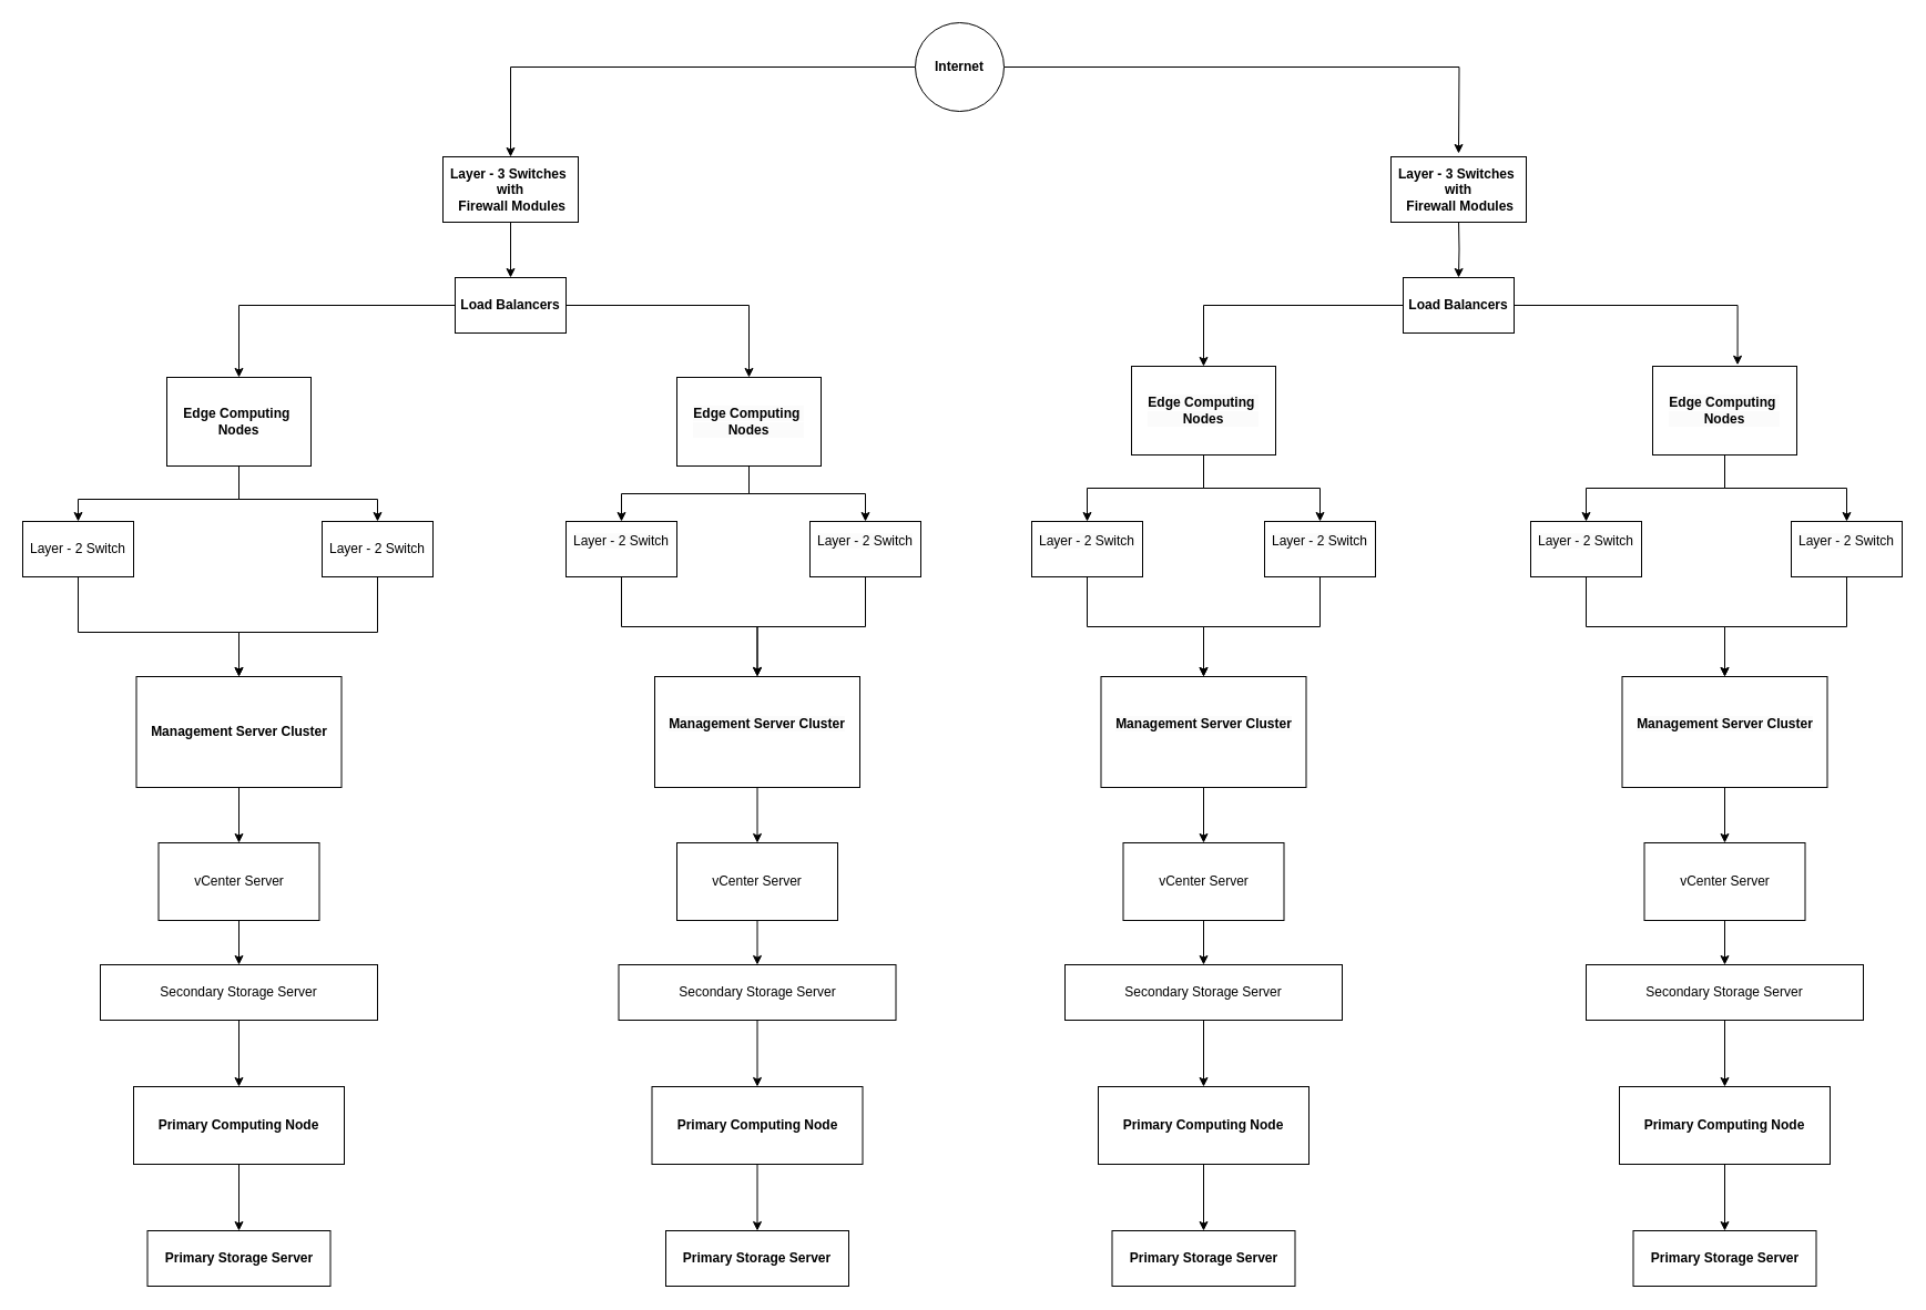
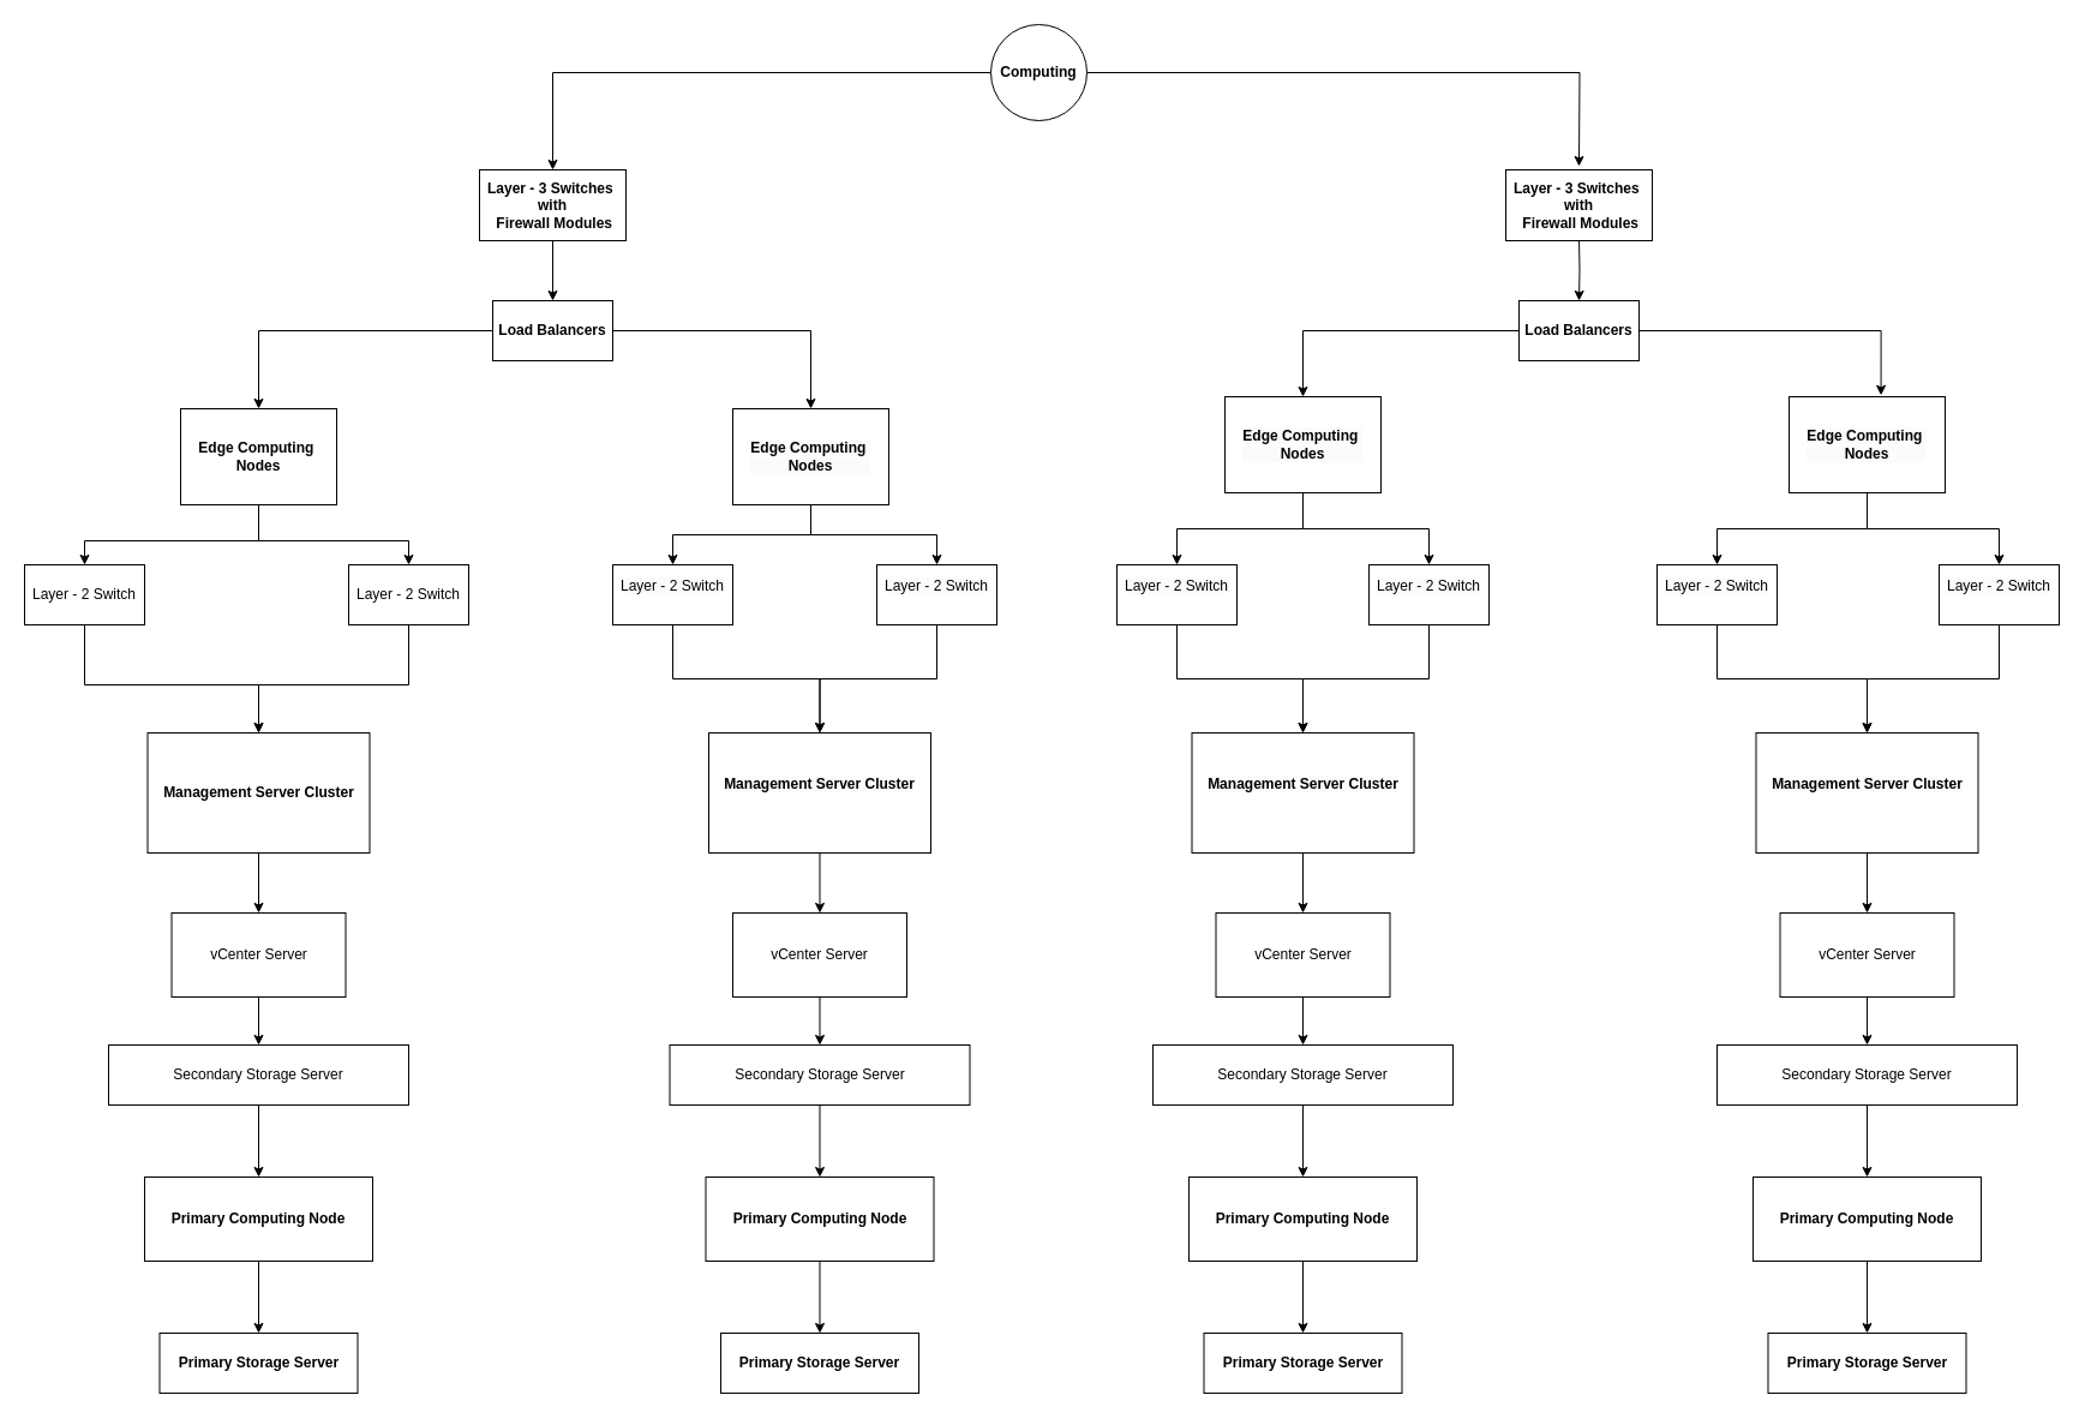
- <mxCell id="4" value="Internet" style="shape=ellipse;html=1;dashed=0;whiteSpace=wrap;aspect=fixed;perimeter=ellipsePerimeter;fontStyle=1" vertex="1" parent="1"><mxGeometry x="825" y="20" width="80" height="80" as="geometry" /></mxCell>
+ <mxCell id="4" value="Computing" style="shape=ellipse;html=1;dashed=0;whiteSpace=wrap;aspect=fixed;perimeter=ellipsePerimeter;fontStyle=1" vertex="1" parent="1"><mxGeometry x="825" y="20" width="80" height="80" as="geometry" /></mxCell>
